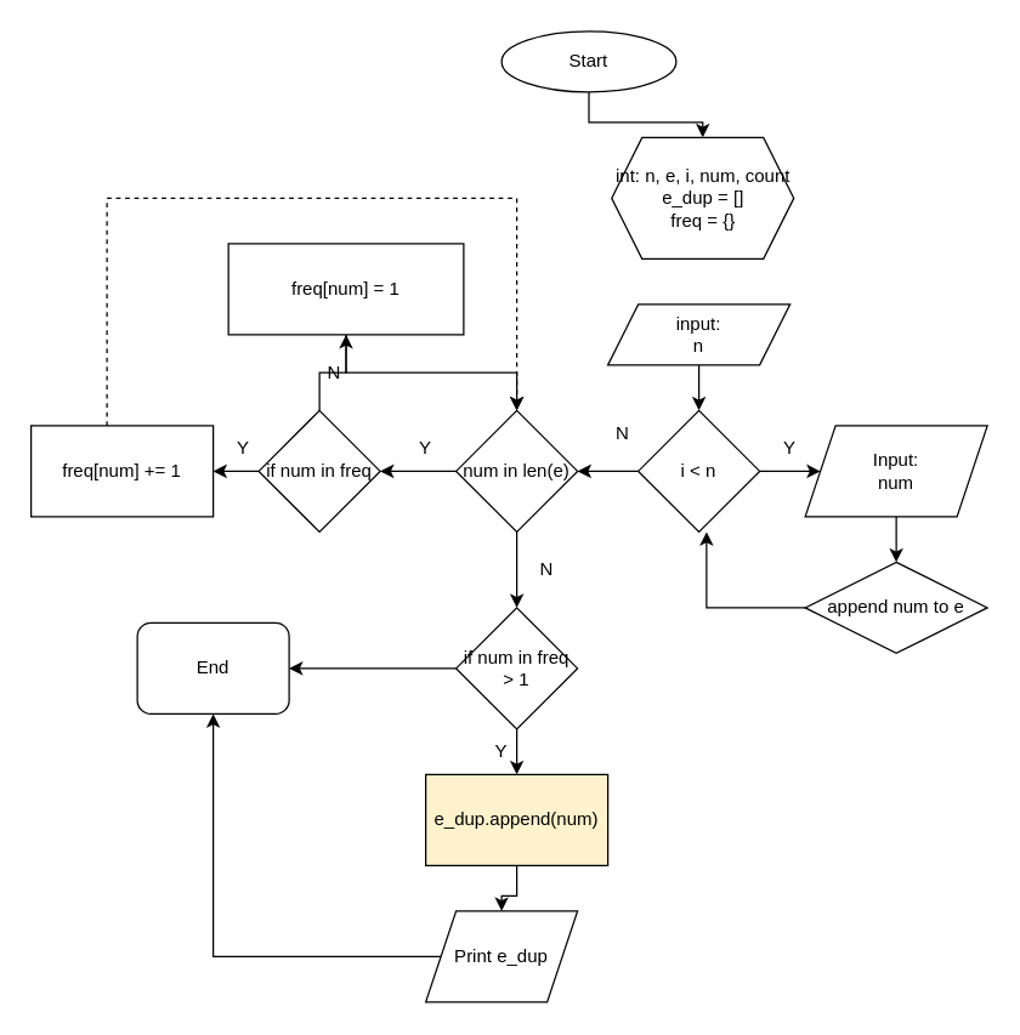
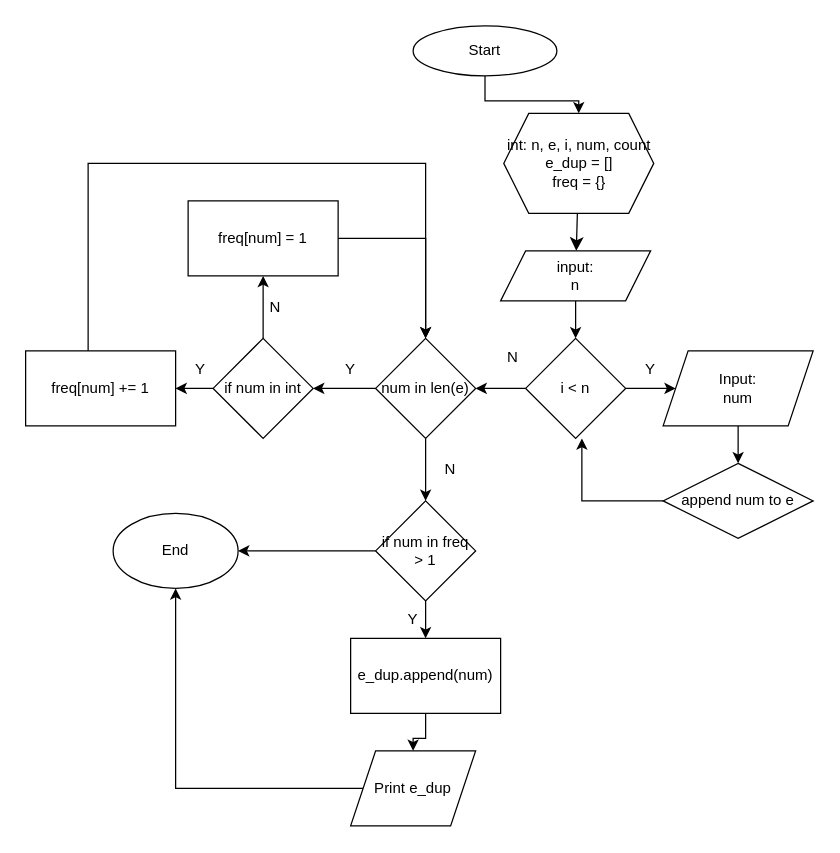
- <mxCell id="20" style="edgeStyle=orthogonalEdgeStyle;rounded=0;orthogonalLoop=1;jettySize=auto;html=1;entryX=0.5;entryY=0;entryDx=0;entryDy=0;dashed=1;" edge="1" parent="1" source="21" target="27"><mxGeometry relative="1" as="geometry"><Array as="points"><mxPoint x="70" y="130" /><mxPoint x="340" y="130" /></Array></mxGeometry></mxCell>
+ <mxCell id="20" style="edgeStyle=orthogonalEdgeStyle;rounded=0;orthogonalLoop=1;jettySize=auto;html=1;entryX=0.5;entryY=0;entryDx=0;entryDy=0;" edge="1" parent="1" source="21" target="27"><mxGeometry relative="1" as="geometry"><Array as="points"><mxPoint x="70" y="130" /><mxPoint x="340" y="130" /></Array></mxGeometry></mxCell>
+ <mxCell id="4" value="" style="edgeStyle=none;curved=1;rounded=0;orthogonalLoop=1;jettySize=auto;html=1;fontSize=12;startSize=8;endSize=8;" edge="1" parent="1" source="5" target="7"><mxGeometry relative="1" as="geometry" /></mxCell>
- <mxCell id="24" value="freq[num] = 1" style="rounded=0;whiteSpace=wrap;html=1;" vertex="1" parent="1"><mxGeometry x="150" y="160" width="155" height="60" as="geometry" /></mxCell>
+ <mxCell id="24" value="freq[num] = 1" style="rounded=0;whiteSpace=wrap;html=1;" vertex="1" parent="1"><mxGeometry x="150" y="160" width="120" height="60" as="geometry" /></mxCell>
- <mxCell id="19" value="if num in freq" style="rhombus;whiteSpace=wrap;html=1;" vertex="1" parent="1"><mxGeometry x="170" y="270" width="80" height="80" as="geometry" /></mxCell>
+ <mxCell id="19" value="if num in int" style="rhombus;whiteSpace=wrap;html=1;" vertex="1" parent="1"><mxGeometry x="170" y="270" width="80" height="80" as="geometry" /></mxCell>
- <mxCell id="39" value="End" style="whiteSpace=wrap;html=1;rounded=1;" vertex="1" parent="1"><mxGeometry x="90" y="410" width="100" height="60" as="geometry" /></mxCell>
+ <mxCell id="39" value="End" style="ellipse;whiteSpace=wrap;html=1;" vertex="1" parent="1"><mxGeometry x="90" y="410" width="100" height="60" as="geometry" /></mxCell>
- <mxCell id="35" value="e_dup.append(num)" style="rounded=0;whiteSpace=wrap;html=1;fillColor=#fff2cc;" vertex="1" parent="1"><mxGeometry x="280" y="510" width="120" height="60" as="geometry" /></mxCell>
+ <mxCell id="35" value="e_dup.append(num)" style="rounded=0;whiteSpace=wrap;html=1;" vertex="1" parent="1"><mxGeometry x="280" y="510" width="120" height="60" as="geometry" /></mxCell>
